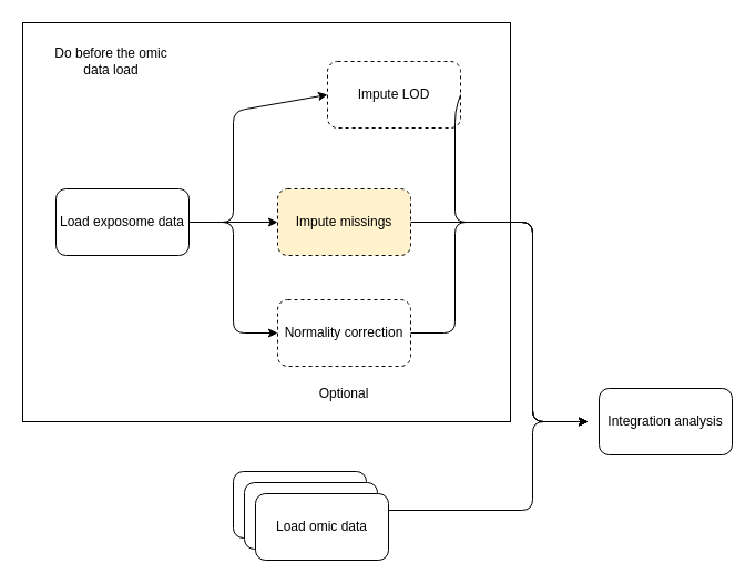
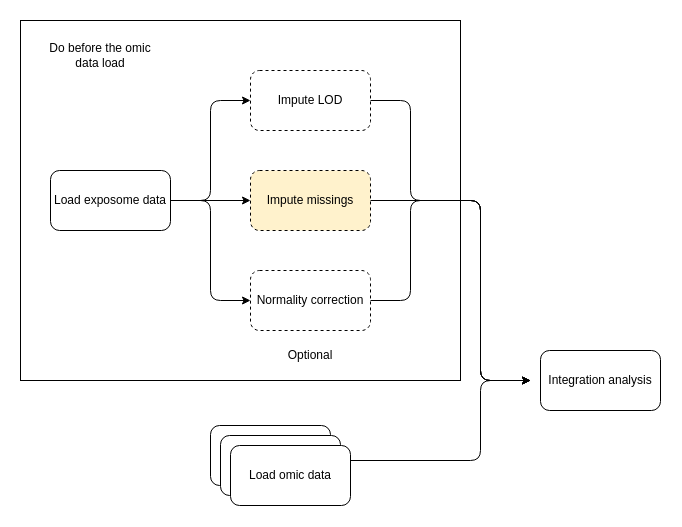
- <mxCell id="6" value="Impute LOD" style="rounded=1;whiteSpace=wrap;html=1;dashed=1;" parent="1" vertex="1"><mxGeometry x="295" y="55" width="120" height="60" as="geometry" /></mxCell>
+ <mxCell id="6" value="Impute LOD" style="rounded=1;whiteSpace=wrap;html=1;dashed=1;" parent="1" vertex="1"><mxGeometry x="250" y="70" width="120" height="60" as="geometry" /></mxCell>
